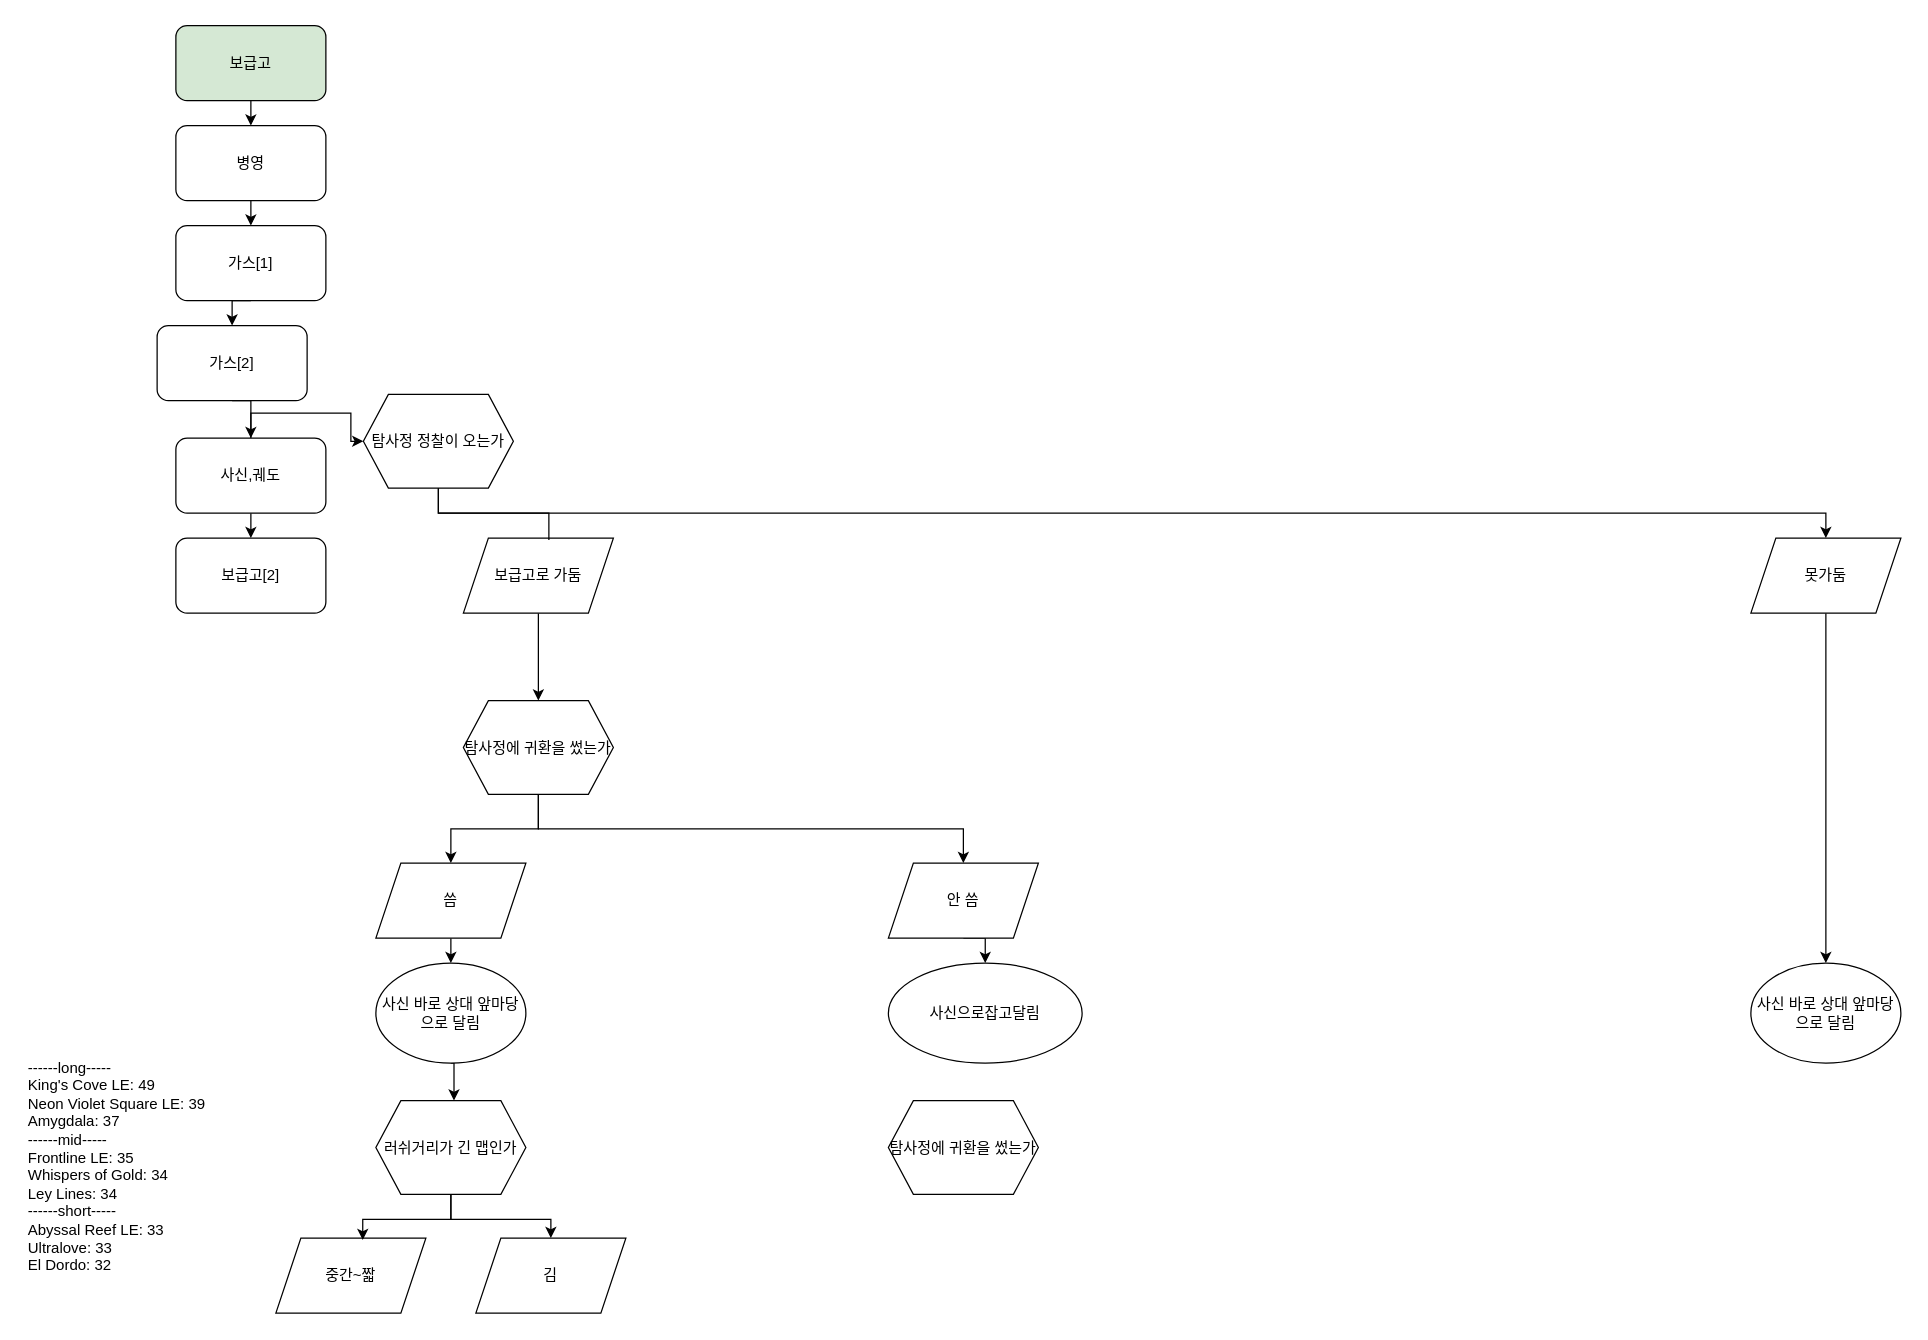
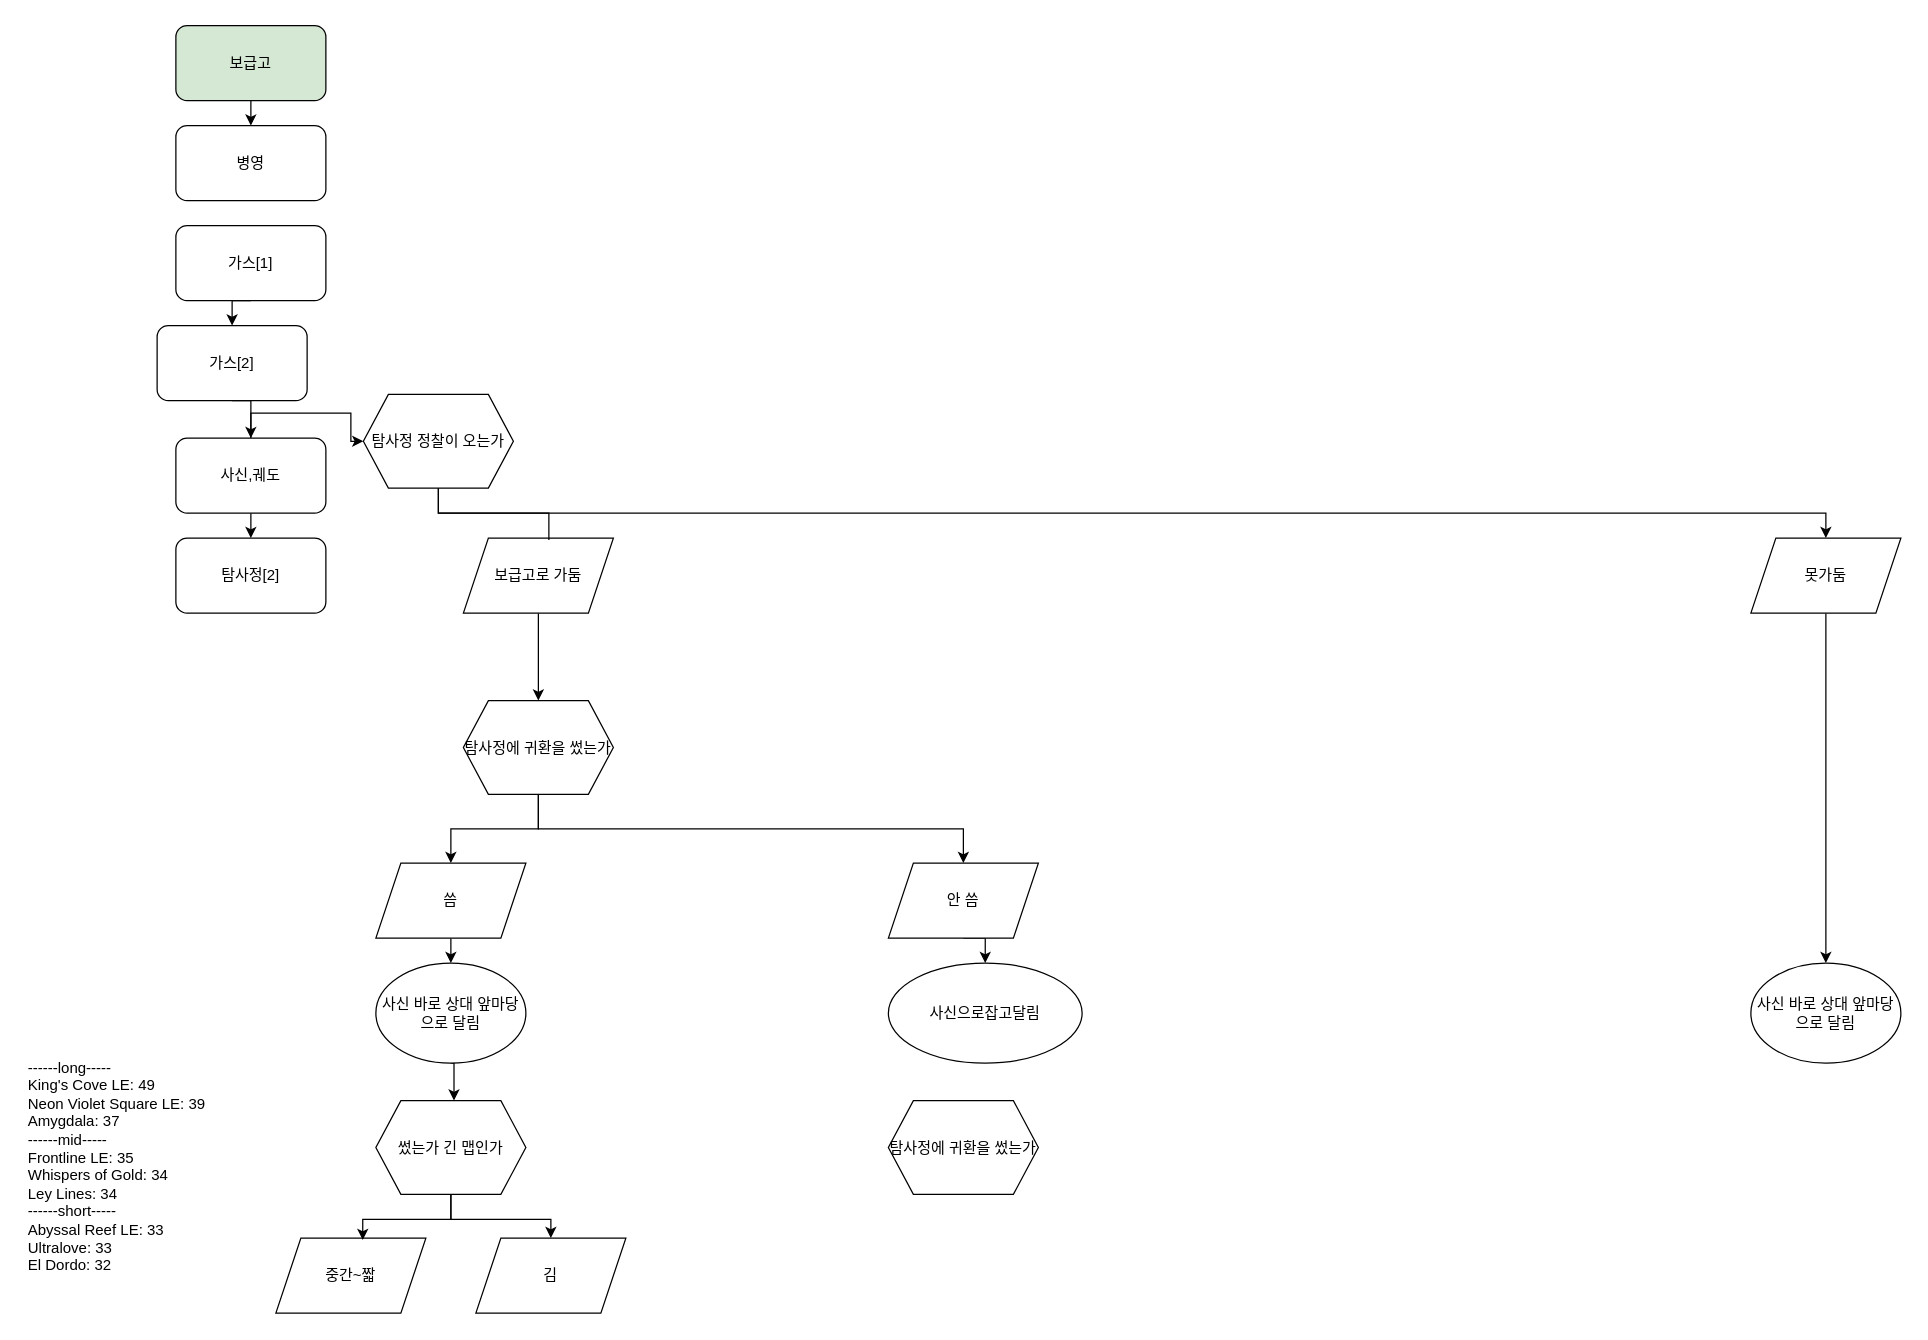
- <mxCell id="4" style="edgeStyle=orthogonalEdgeStyle;rounded=0;orthogonalLoop=1;jettySize=auto;html=1;exitX=0.5;exitY=1;exitDx=0;exitDy=0;entryX=0.5;entryY=0;entryDx=0;entryDy=0;" edge="1" parent="1" source="5" target="7"><mxGeometry relative="1" as="geometry" /></mxCell>
- <mxCell id="13" value="보급고[2]" style="rounded=1;whiteSpace=wrap;html=1;" vertex="1" parent="1"><mxGeometry x="140" y="430" width="120" height="60" as="geometry" /></mxCell>
+ <mxCell id="13" value="탐사정[2]" style="rounded=1;whiteSpace=wrap;html=1;" vertex="1" parent="1"><mxGeometry x="140" y="430" width="120" height="60" as="geometry" /></mxCell>
- <mxCell id="35" value="러쉬거리가 긴 맵인가" style="shape=hexagon;perimeter=hexagonPerimeter2;whiteSpace=wrap;html=1;fixedSize=1;" vertex="1" parent="1"><mxGeometry x="300" y="880" width="120" height="75" as="geometry" /></mxCell>
+ <mxCell id="35" value="썼는가 긴 맵인가" style="shape=hexagon;perimeter=hexagonPerimeter2;whiteSpace=wrap;html=1;fixedSize=1;" vertex="1" parent="1"><mxGeometry x="300" y="880" width="120" height="75" as="geometry" /></mxCell>
